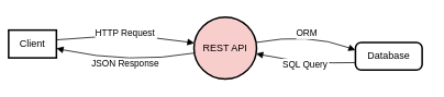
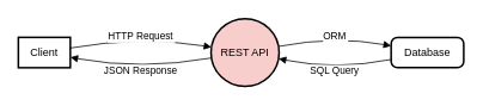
- <mxCell id="2" value="Client" style="whiteSpace=wrap;strokeWidth=2;" vertex="1" parent="1"><mxGeometry x="10" y="36" width="58" height="34" as="geometry" /></mxCell>
+ <mxCell id="2" value="Client" style="whiteSpace=wrap;strokeWidth=2;" vertex="1" parent="1"><mxGeometry y="41" width="58" height="34" as="geometry" x="20" /></mxCell>
- <mxCell id="4" value="Database" style="rounded=1;absoluteArcSize=1;arcSize=14;whiteSpace=wrap;strokeWidth=2;" vertex="1" parent="1"><mxGeometry x="431" y="51" width="81" height="34" as="geometry" /></mxCell>
+ <mxCell id="4" value="Database" style="rounded=1;absoluteArcSize=1;arcSize=14;whiteSpace=wrap;strokeWidth=2;" vertex="1" parent="1"><mxGeometry x="436" y="41" width="81" height="34" as="geometry" /></mxCell>
